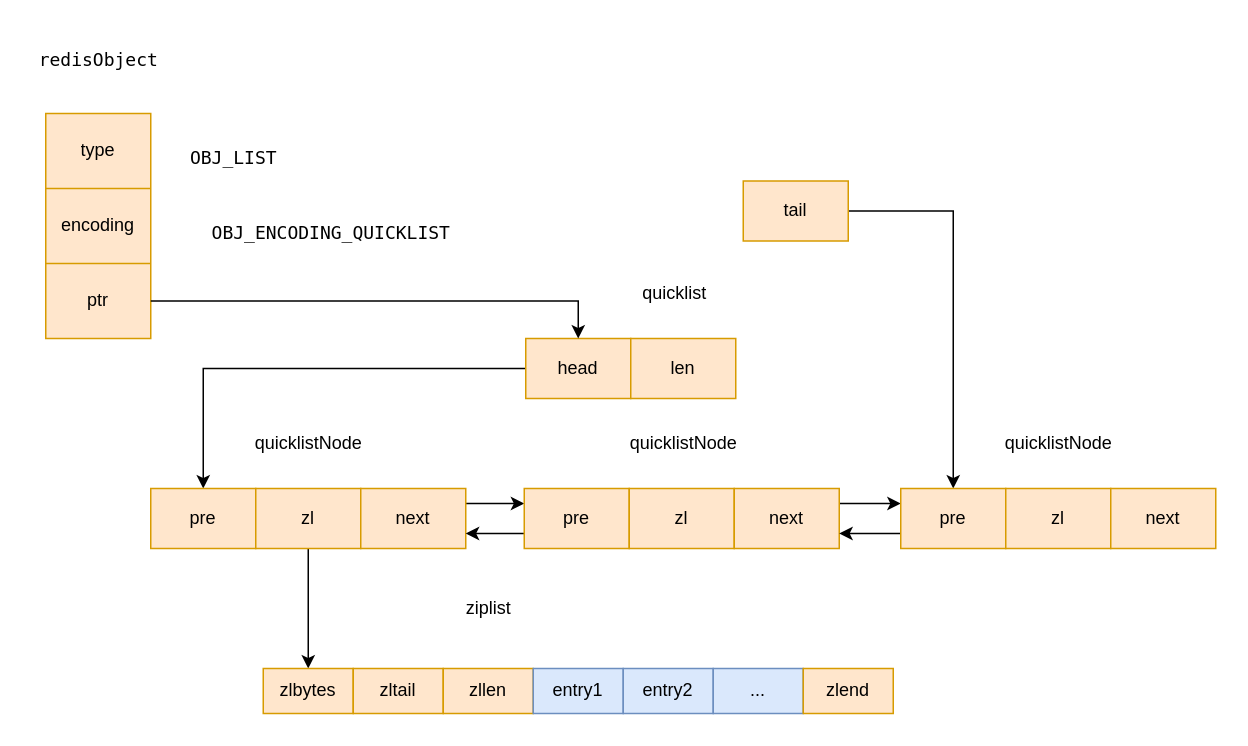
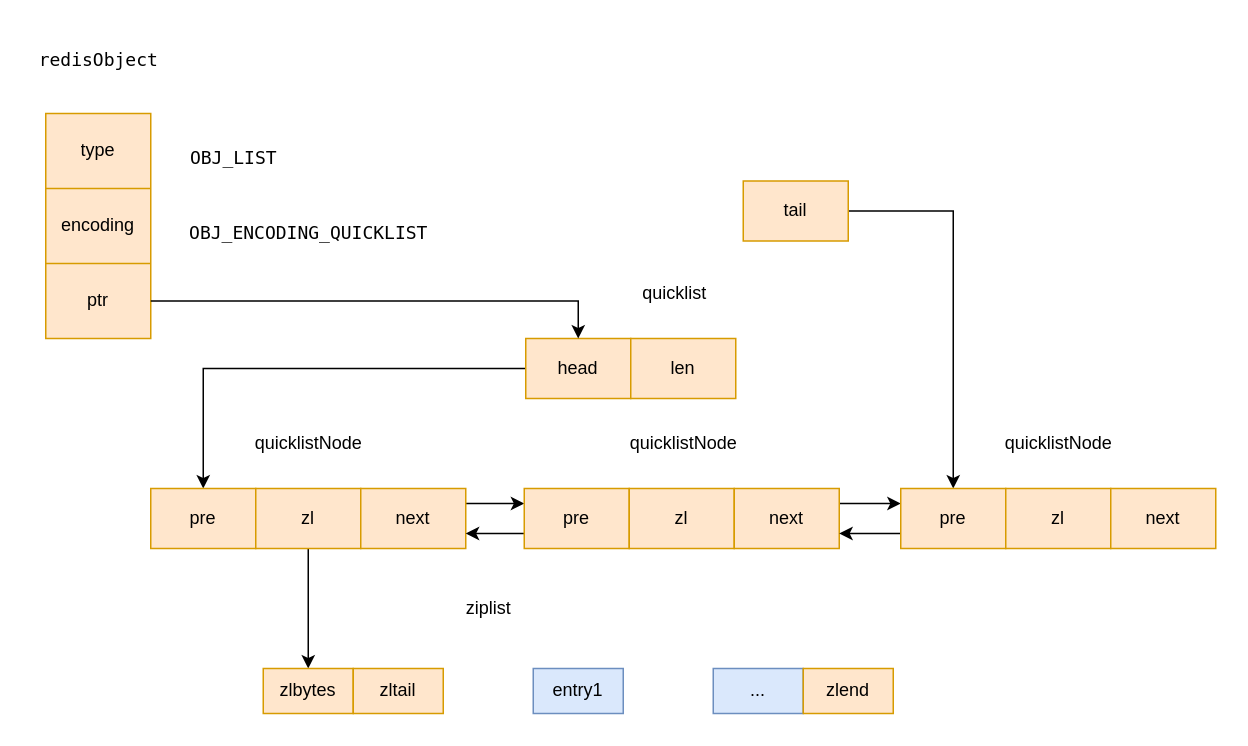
- <mxCell id="42" value="&lt;pre&gt;&lt;pre&gt;&lt;pre&gt;&lt;pre&gt;OBJ_ENCODING_QUICKLIST&lt;/pre&gt;&lt;/pre&gt;&lt;/pre&gt;&lt;/pre&gt;" style="text;html=1;align=center;verticalAlign=middle;resizable=0;points=[];autosize=1;strokeColor=none;fillColor=none;" vertex="1" parent="1"><mxGeometry x="135" y="135" width="170" height="40" as="geometry" /></mxCell>
+ <mxCell id="42" value="&lt;pre&gt;&lt;pre&gt;&lt;pre&gt;&lt;pre&gt;OBJ_ENCODING_QUICKLIST&lt;/pre&gt;&lt;/pre&gt;&lt;/pre&gt;&lt;/pre&gt;" style="text;html=1;align=center;verticalAlign=middle;resizable=0;points=[];autosize=1;strokeColor=none;fillColor=none;" vertex="1" parent="1"><mxGeometry x="120" y="135" width="170" height="40" as="geometry" /></mxCell>
- <mxCell id="27" value="zllen" style="rounded=0;whiteSpace=wrap;html=1;fillColor=#ffe6cc;strokeColor=#d79b00;" vertex="1" parent="1"><mxGeometry x="295" y="445" width="60" height="30" as="geometry" /></mxCell>
- <mxCell id="29" value="entry2" style="rounded=0;whiteSpace=wrap;html=1;fillColor=#dae8fc;strokeColor=#6c8ebf;" vertex="1" parent="1"><mxGeometry x="415" y="445" width="60" height="30" as="geometry" /></mxCell>
